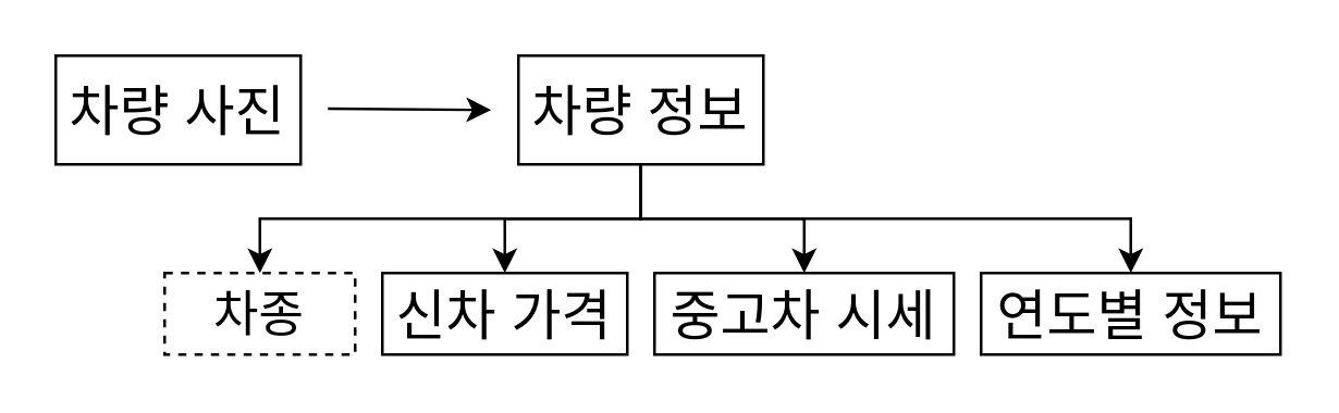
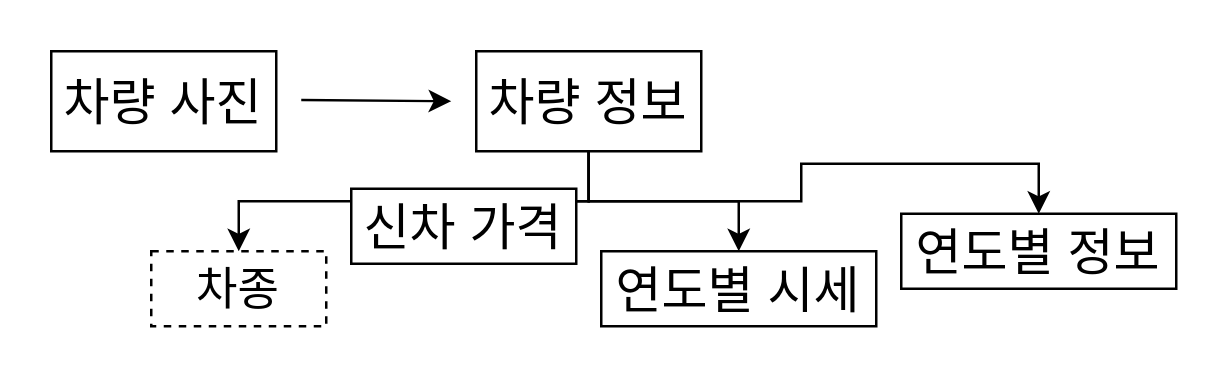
- <mxCell id="10" value="신차 가격" style="rounded=0;whiteSpace=wrap;html=1;fontSize=20;" vertex="1" parent="1"><mxGeometry x="140" y="100" width="90" height="30" as="geometry" /></mxCell>
+ <mxCell id="10" value="신차 가격" style="rounded=0;whiteSpace=wrap;html=1;fontSize=20;" vertex="1" parent="1"><mxGeometry x="140" y="75" width="90" height="30" as="geometry" /></mxCell>
- <mxCell id="11" value="중고차 시세" style="rounded=0;whiteSpace=wrap;html=1;fontSize=20;" vertex="1" parent="1"><mxGeometry x="240" y="100" width="110" height="30" as="geometry" /></mxCell>
+ <mxCell id="11" value="연도별 시세" style="rounded=0;whiteSpace=wrap;html=1;fontSize=20;" vertex="1" parent="1"><mxGeometry x="240" y="100" width="110" height="30" as="geometry" /></mxCell>
- <mxCell id="12" value="연도별 정보" style="rounded=0;whiteSpace=wrap;html=1;fontSize=20;" vertex="1" parent="1"><mxGeometry x="360" y="100" width="110" height="30" as="geometry" /></mxCell>
+ <mxCell id="12" value="연도별 정보" style="rounded=0;whiteSpace=wrap;html=1;fontSize=20;" vertex="1" parent="1"><mxGeometry x="360" y="85" width="110" height="30" as="geometry" /></mxCell>
